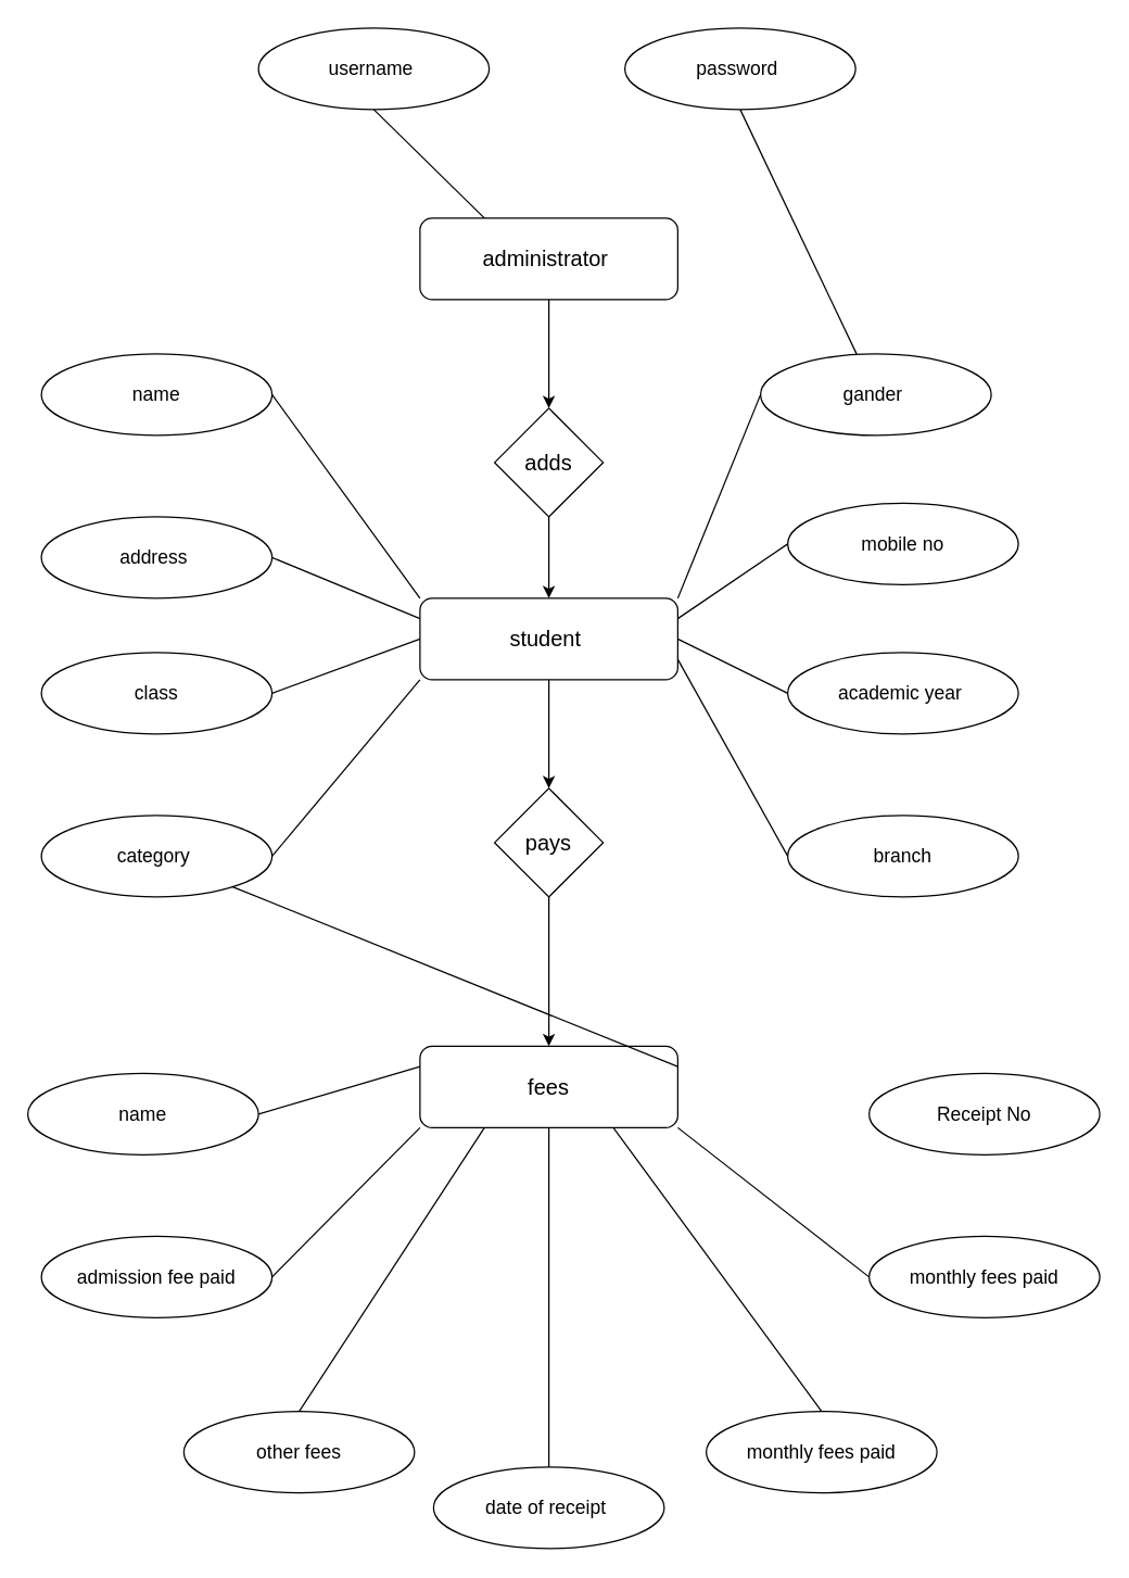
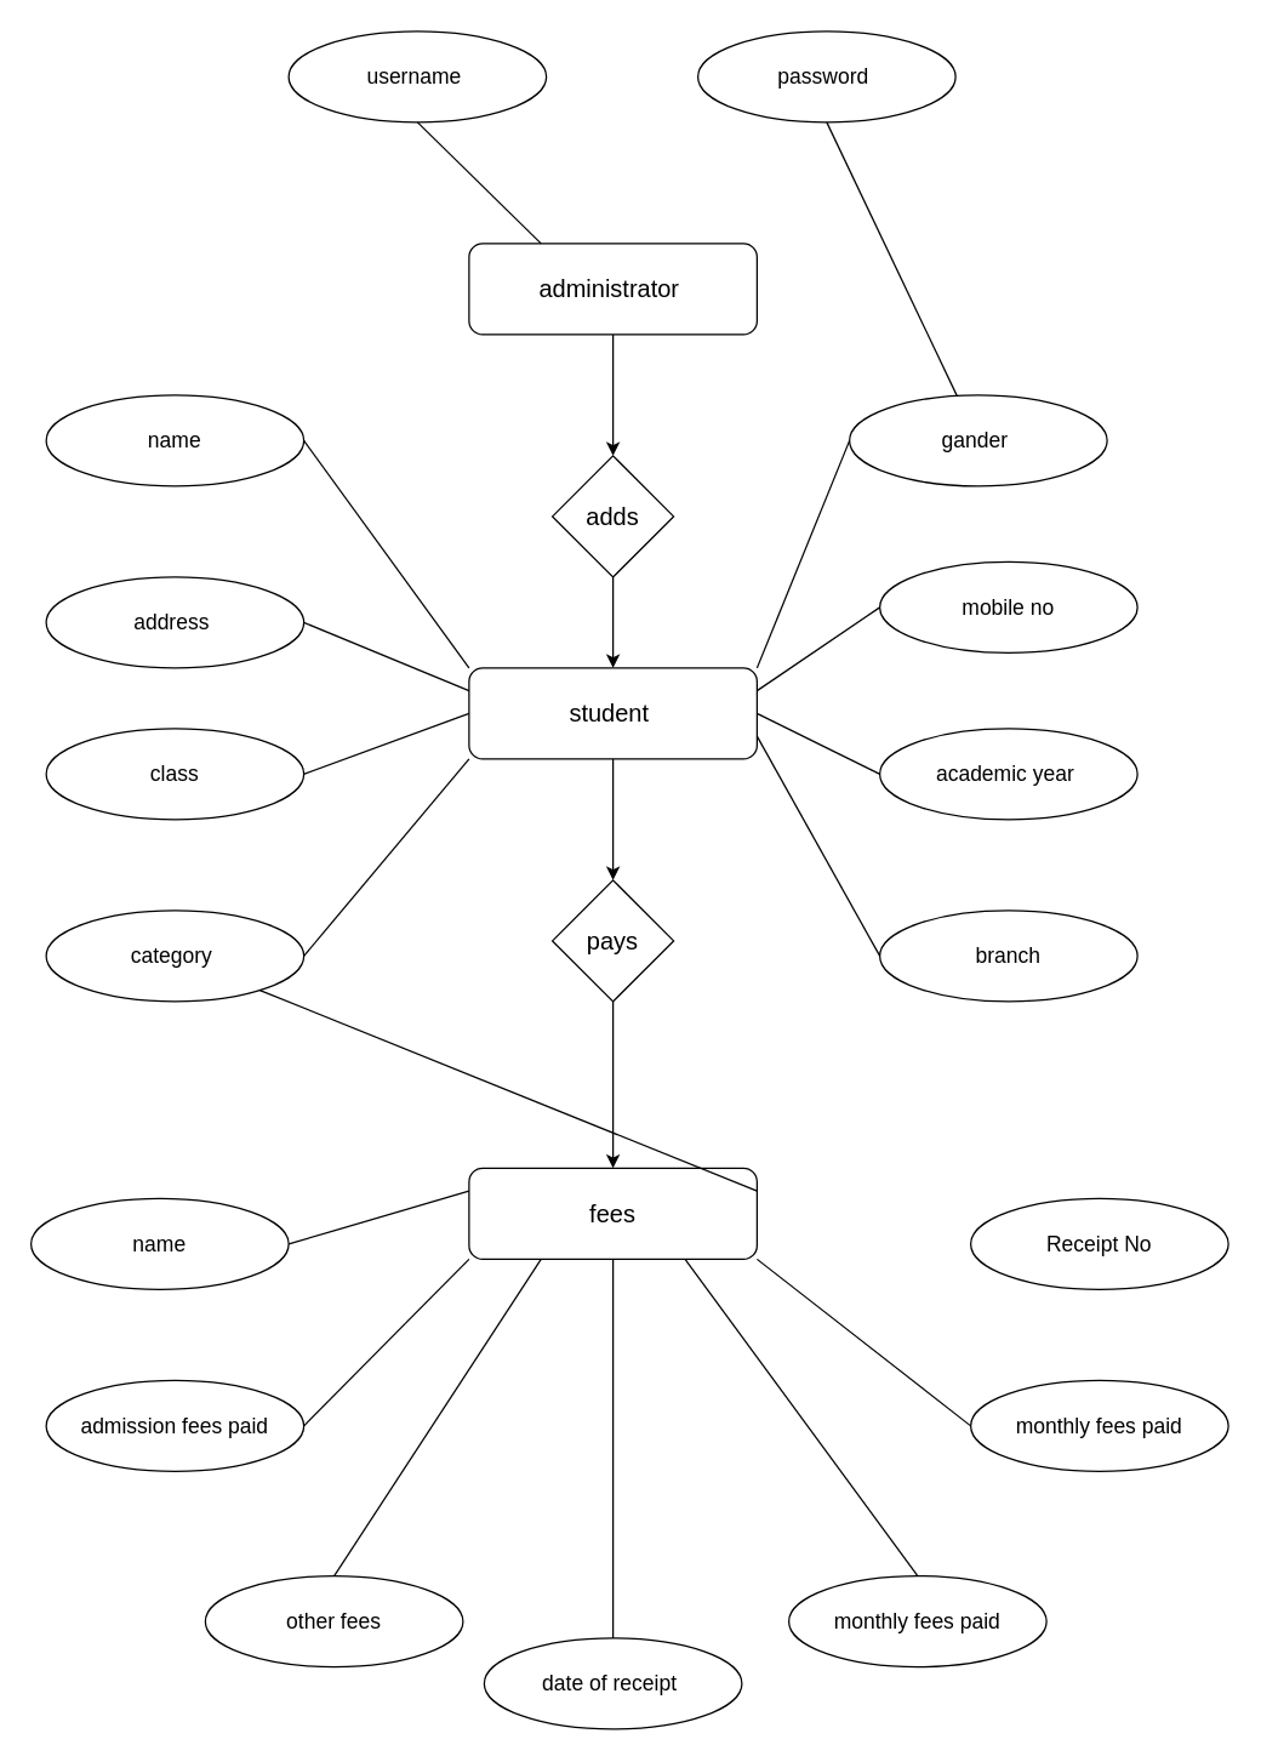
- <mxCell id="22" value="&lt;span style=&quot;font-size: 14px;&quot;&gt;admission fee paid&lt;br&gt;&lt;/span&gt;" style="ellipse;whiteSpace=wrap;html=1;" vertex="1" parent="1"><mxGeometry x="30" y="910" width="170" height="60" as="geometry" /></mxCell>
+ <mxCell id="22" value="&lt;span style=&quot;font-size: 14px;&quot;&gt;admission fees paid&lt;br&gt;&lt;/span&gt;" style="ellipse;whiteSpace=wrap;html=1;" vertex="1" parent="1"><mxGeometry x="30" y="910" width="170" height="60" as="geometry" /></mxCell>
